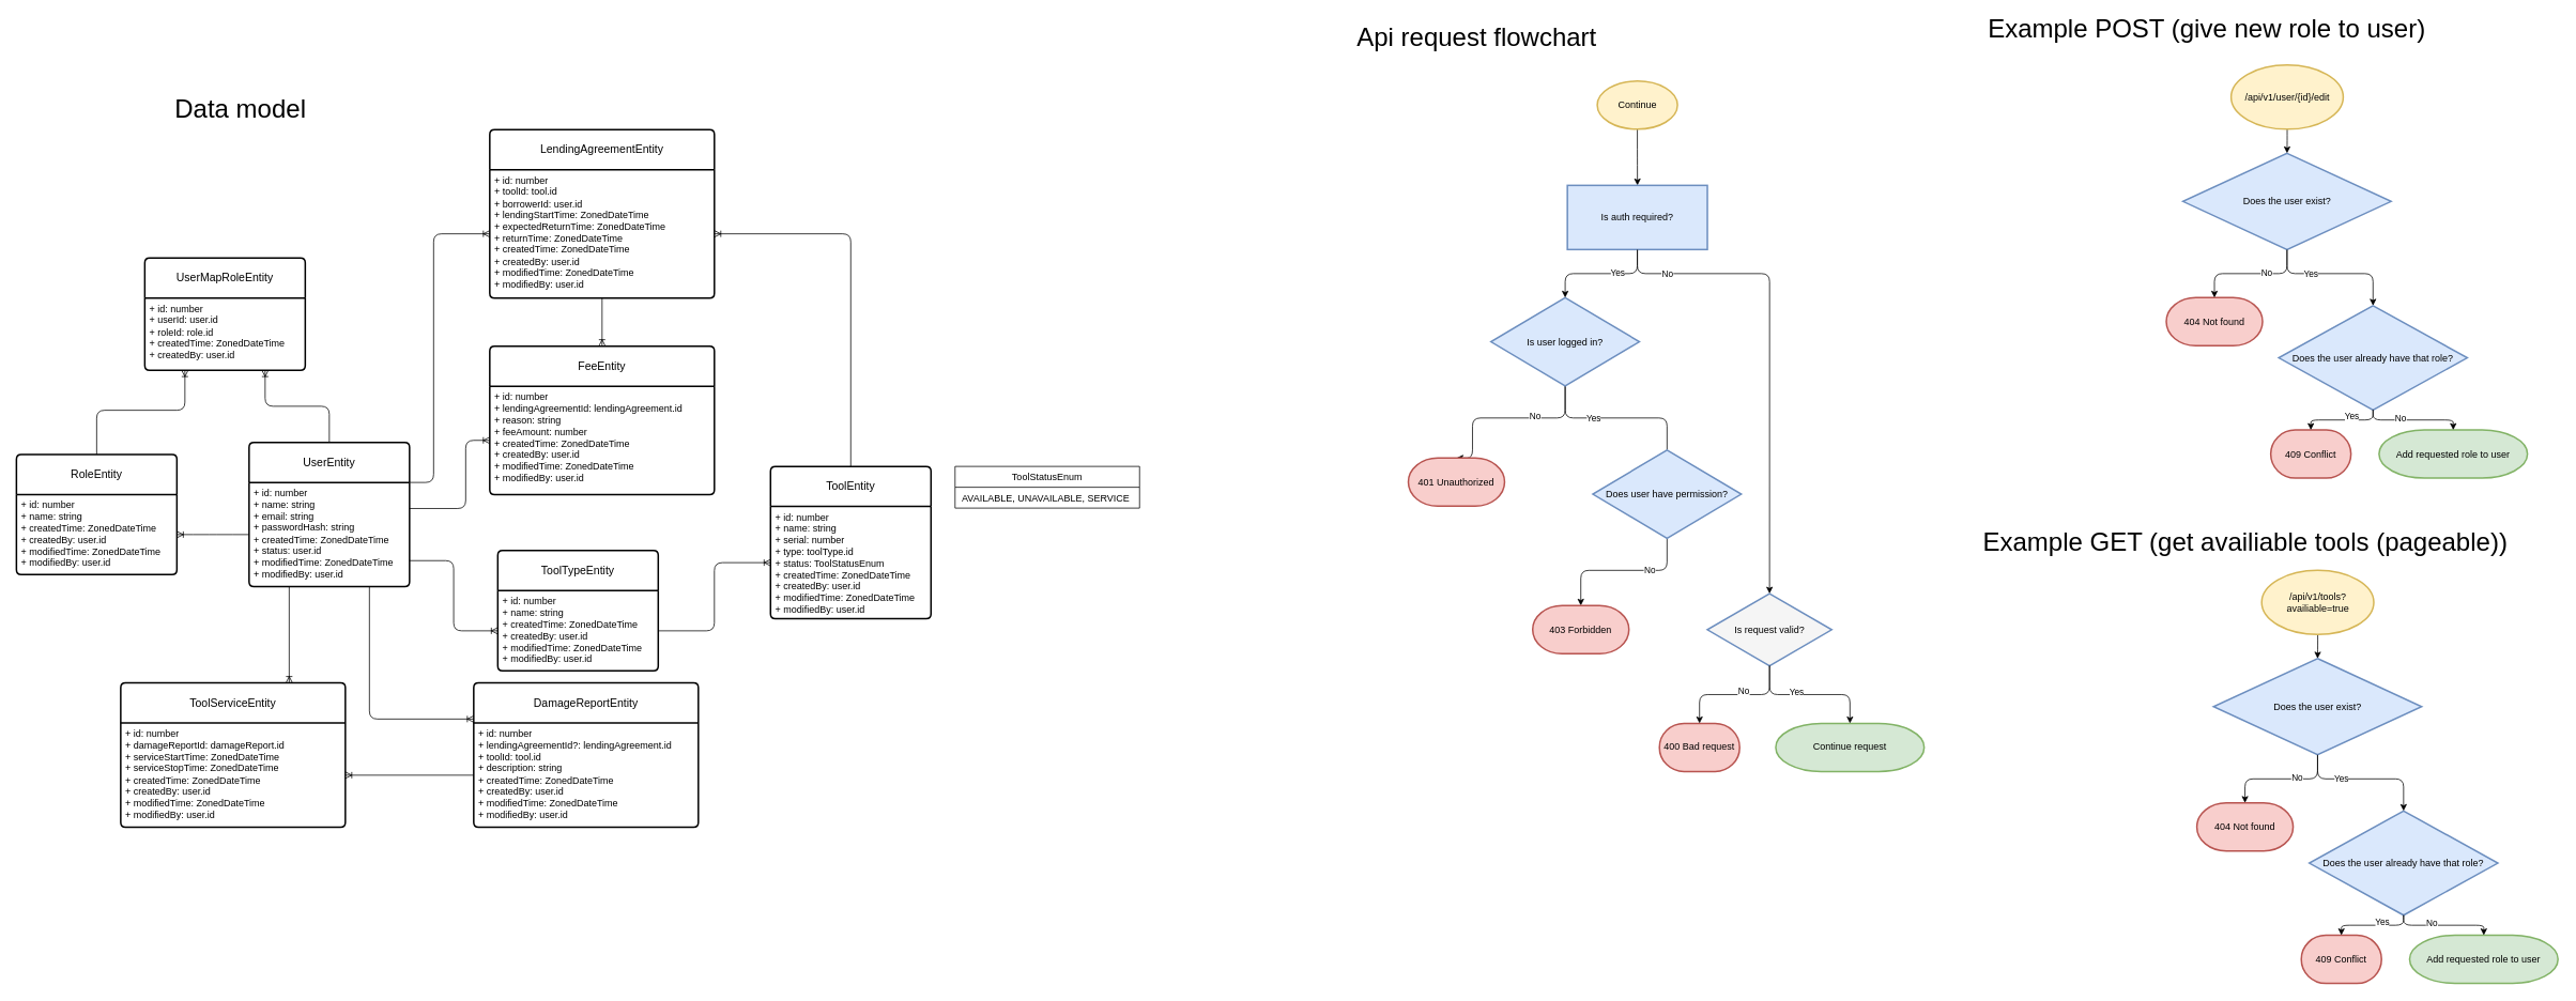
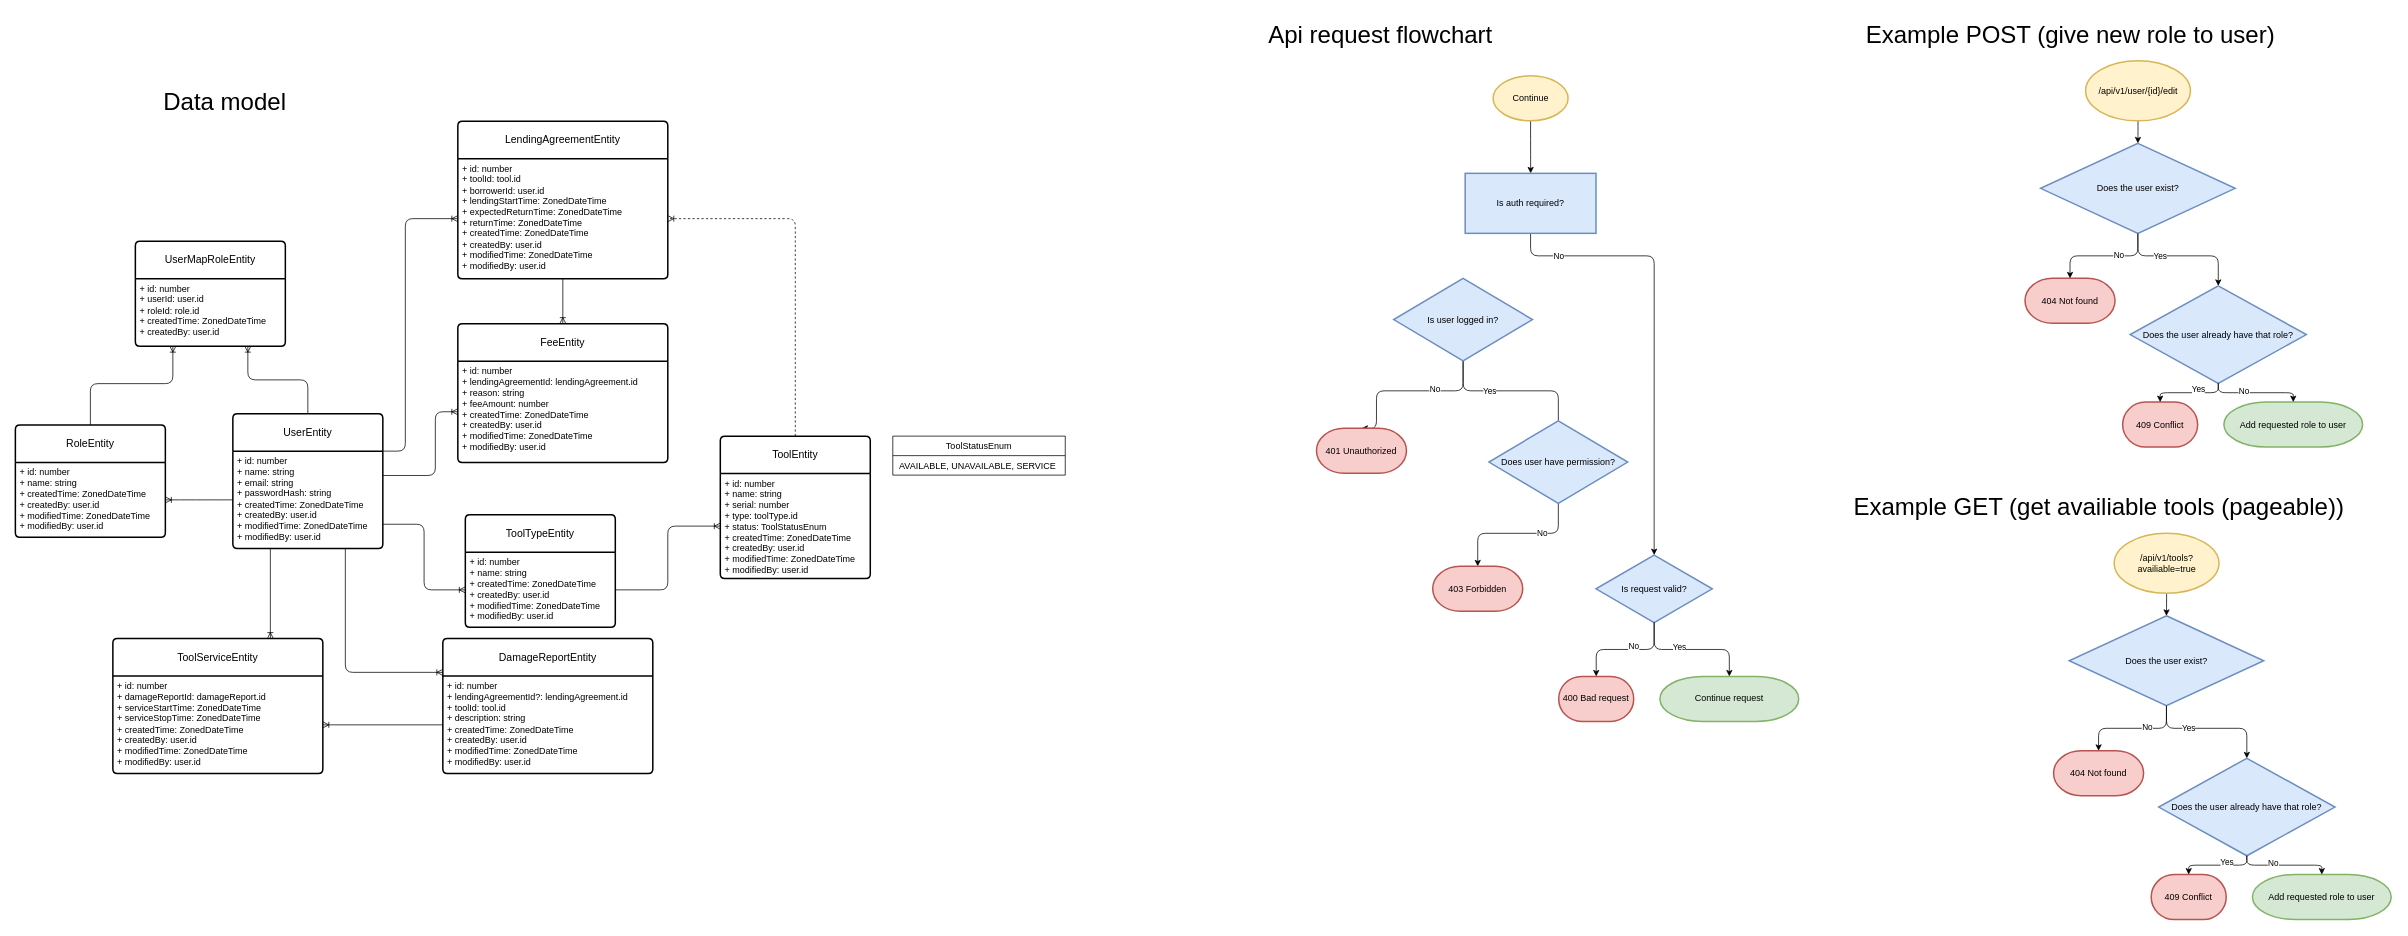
- <mxCell id="75" value="&lt;font style=&quot;font-size: 32px;&quot;&gt;Example POST (give new role to user)&lt;/font&gt;" style="text;html=1;align=center;verticalAlign=middle;resizable=0;points=[];autosize=1;strokeColor=none;fillColor=none;" vertex="1" parent="1"><mxGeometry x="2464.81" y="10.59" width="570" height="50" as="geometry" /></mxCell>
+ <mxCell id="75" value="&lt;font style=&quot;font-size: 32px;&quot;&gt;Example POST (give new role to user)&lt;/font&gt;" style="text;html=1;align=center;verticalAlign=middle;resizable=0;points=[];autosize=1;strokeColor=none;fillColor=none;" vertex="1" parent="1"><mxGeometry x="2474.81" y="20.59" width="570" height="50" as="geometry" /></mxCell>
- <mxCell id="56" style="edgeStyle=orthogonalEdgeStyle;html=1;entryX=0.5;entryY=0;entryDx=0;entryDy=0;entryPerimeter=0;exitX=0.5;exitY=1;exitDx=0;exitDy=0;" edge="1" parent="1" source="55" target="40"><mxGeometry relative="1" as="geometry" /></mxCell>
- <mxCell id="57" value="Yes" style="edgeLabel;html=1;align=center;verticalAlign=middle;resizable=0;points=[];" vertex="1" connectable="0" parent="56"><mxGeometry x="0.019" y="-1" relative="1" as="geometry"><mxPoint x="21" as="offset" /></mxGeometry></mxCell>
- <mxCell id="25" value="" style="edgeStyle=orthogonalEdgeStyle;fontSize=12;html=1;endArrow=ERoneToMany;entryX=1;entryY=0.5;entryDx=0;entryDy=0;exitX=0.5;exitY=0;exitDx=0;exitDy=0;" edge="1" parent="1" source="4" target="13"><mxGeometry width="100" height="100" relative="1" as="geometry"><mxPoint x="660" y="660" as="sourcePoint" /><mxPoint x="780" y="591" as="targetPoint" /><Array as="points"><mxPoint x="1060" y="291" /></Array></mxGeometry></mxCell>
+ <mxCell id="25" value="" style="edgeStyle=orthogonalEdgeStyle;fontSize=12;html=1;endArrow=ERoneToMany;entryX=1;entryY=0.5;entryDx=0;entryDy=0;exitX=0.5;exitY=0;exitDx=0;exitDy=0;dashed=1;" edge="1" parent="1" source="4" target="13"><mxGeometry width="100" height="100" relative="1" as="geometry"><mxPoint x="660" y="660" as="sourcePoint" /><mxPoint x="780" y="591" as="targetPoint" /><Array as="points"><mxPoint x="1060" y="291" /></Array></mxGeometry></mxCell>
- <mxCell id="7" value="+ id: number&lt;br&gt;&lt;div&gt;+ name: string&lt;br&gt;&lt;div&gt;+ email: string&lt;br&gt;&lt;div&gt;+ passwordHash: string&lt;/div&gt;&lt;/div&gt;&lt;/div&gt;&lt;div&gt;+&amp;nbsp;createdTime: ZonedDateTime&lt;/div&gt;&lt;div&gt;+&amp;nbsp;status: user.id&lt;/div&gt;&lt;div&gt;&lt;div&gt;+ modifiedTime: ZonedDateTime&lt;/div&gt;&lt;div&gt;+ modifiedBy: user.id&lt;/div&gt;&lt;br&gt;&lt;/div&gt;" style="align=left;strokeColor=none;fillColor=none;spacingLeft=4;spacingRight=4;fontSize=12;verticalAlign=top;resizable=0;rotatable=0;part=1;html=1;whiteSpace=wrap;" parent="6" vertex="1"><mxGeometry y="50" width="200" height="130" as="geometry" /></mxCell>
+ <mxCell id="7" value="+ id: number&lt;br&gt;&lt;div&gt;+ name: string&lt;br&gt;&lt;div&gt;+ email: string&lt;br&gt;&lt;div&gt;+ passwordHash: string&lt;/div&gt;&lt;/div&gt;&lt;/div&gt;&lt;div&gt;+&amp;nbsp;createdTime: ZonedDateTime&lt;/div&gt;&lt;div&gt;+&amp;nbsp;createdBy: user.id&lt;/div&gt;&lt;div&gt;&lt;div&gt;+ modifiedTime: ZonedDateTime&lt;/div&gt;&lt;div&gt;+ modifiedBy: user.id&lt;/div&gt;&lt;br&gt;&lt;/div&gt;" style="align=left;strokeColor=none;fillColor=none;spacingLeft=4;spacingRight=4;fontSize=12;verticalAlign=top;resizable=0;rotatable=0;part=1;html=1;whiteSpace=wrap;" parent="6" vertex="1"><mxGeometry y="50" width="200" height="130" as="geometry" /></mxCell>
- <mxCell id="46" value="Is request valid?" style="rhombus;whiteSpace=wrap;html=1;strokeWidth=2;fillColor=#f5f5f5;strokeColor=#6c8ebf;" vertex="1" parent="1"><mxGeometry x="2127.75" y="739.59" width="155" height="90" as="geometry" /></mxCell>
+ <mxCell id="46" value="Is request valid?" style="rhombus;whiteSpace=wrap;html=1;strokeWidth=2;fillColor=#dae8fc;strokeColor=#6c8ebf;" vertex="1" parent="1"><mxGeometry x="2127.75" y="739.59" width="155" height="90" as="geometry" /></mxCell>
- <mxCell id="47" value="400 Bad request" style="strokeWidth=2;html=1;shape=mxgraph.flowchart.terminator;whiteSpace=wrap;fillColor=#f8cecc;strokeColor=#b85450;" vertex="1" parent="1"><mxGeometry x="2068" y="901.42" width="100" height="60" as="geometry" /></mxCell>
+ <mxCell id="47" value="400 Bad request" style="strokeWidth=2;html=1;shape=mxgraph.flowchart.terminator;whiteSpace=wrap;fillColor=#f8cecc;strokeColor=#b85450;" vertex="1" parent="1"><mxGeometry x="2078" y="901.42" width="100" height="60" as="geometry" /></mxCell>
